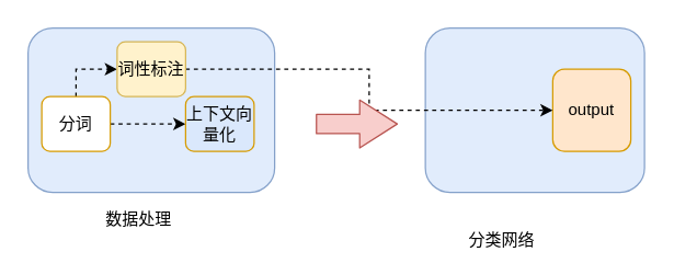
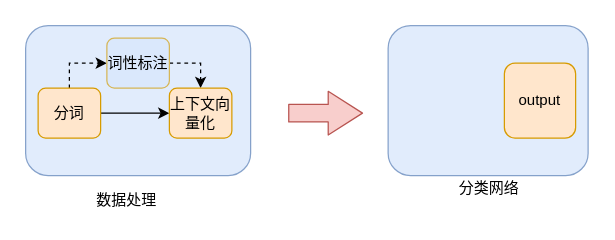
- <mxCell id="9" value="词性标注" style="rounded=1;whiteSpace=wrap;html=1;fillColor=#fff2cc;strokeColor=#d6b656;" parent="1" vertex="1"><mxGeometry x="85" y="30" width="50" height="40" as="geometry" /></mxCell>
+ <mxCell id="9" value="词性标注" style="rounded=1;whiteSpace=wrap;html=1;fillColor=#dae8fc;strokeColor=#d6b656;" parent="1" vertex="1"><mxGeometry x="85" y="30" width="50" height="40" as="geometry" /></mxCell>
- <mxCell id="8" style="edgeStyle=orthogonalEdgeStyle;rounded=0;orthogonalLoop=1;jettySize=auto;html=1;exitX=1;exitY=0.5;exitDx=0;exitDy=0;dashed=1;" parent="1" source="9" target="4" edge="1"><mxGeometry relative="1" as="geometry" /></mxCell>
+ <mxCell id="8" style="edgeStyle=orthogonalEdgeStyle;rounded=0;orthogonalLoop=1;jettySize=auto;html=1;exitX=1;exitY=0.5;exitDx=0;exitDy=0;entryX=0.5;entryY=0;entryDx=0;entryDy=0;dashed=1;" parent="1" source="9" target="10" edge="1"><mxGeometry relative="1" as="geometry" /></mxCell>
- <mxCell id="7" value="分词" style="rounded=1;whiteSpace=wrap;html=1;fillColor=#ffffff;strokeColor=#d79b00;" parent="1" vertex="1"><mxGeometry x="30" y="70" width="50" height="40" as="geometry" /></mxCell>
+ <mxCell id="7" value="分词" style="rounded=1;whiteSpace=wrap;html=1;fillColor=#ffe6cc;strokeColor=#d79b00;" parent="1" vertex="1"><mxGeometry x="30" y="70" width="50" height="40" as="geometry" /></mxCell>
- <mxCell id="6" style="edgeStyle=orthogonalEdgeStyle;rounded=0;orthogonalLoop=1;jettySize=auto;html=1;exitX=1;exitY=0.5;exitDx=0;exitDy=0;dashed=1;" parent="1" source="7" target="10" edge="1"><mxGeometry relative="1" as="geometry" /></mxCell>
+ <mxCell id="6" style="edgeStyle=orthogonalEdgeStyle;rounded=0;orthogonalLoop=1;jettySize=auto;html=1;exitX=1;exitY=0.5;exitDx=0;exitDy=0;" parent="1" source="7" target="10" edge="1"><mxGeometry relative="1" as="geometry" /></mxCell>
- <mxCell id="10" value="上下文向量化" style="rounded=1;whiteSpace=wrap;html=1;fillColor=#dae8fc;strokeColor=#d79b00;" parent="1" vertex="1"><mxGeometry x="135" y="70" width="50" height="40" as="geometry" /></mxCell>
+ <mxCell id="10" value="上下文向量化" style="rounded=1;whiteSpace=wrap;html=1;fillColor=#ffe6cc;strokeColor=#d79b00;" parent="1" vertex="1"><mxGeometry x="135" y="70" width="50" height="40" as="geometry" /></mxCell>
- <mxCell id="12" value="分类网络" style="text;html=1;resizable=0;points=[];autosize=1;align=left;verticalAlign=top;spacingTop=-4;" parent="1" vertex="1"><mxGeometry x="340" y="165" width="60" height="20" as="geometry" /></mxCell>
+ <mxCell id="12" value="分类网络" style="text;html=1;resizable=0;points=[];autosize=1;align=left;verticalAlign=top;spacingTop=-4;" parent="1" vertex="1"><mxGeometry x="365" y="140" width="60" height="20" as="geometry" /></mxCell>
